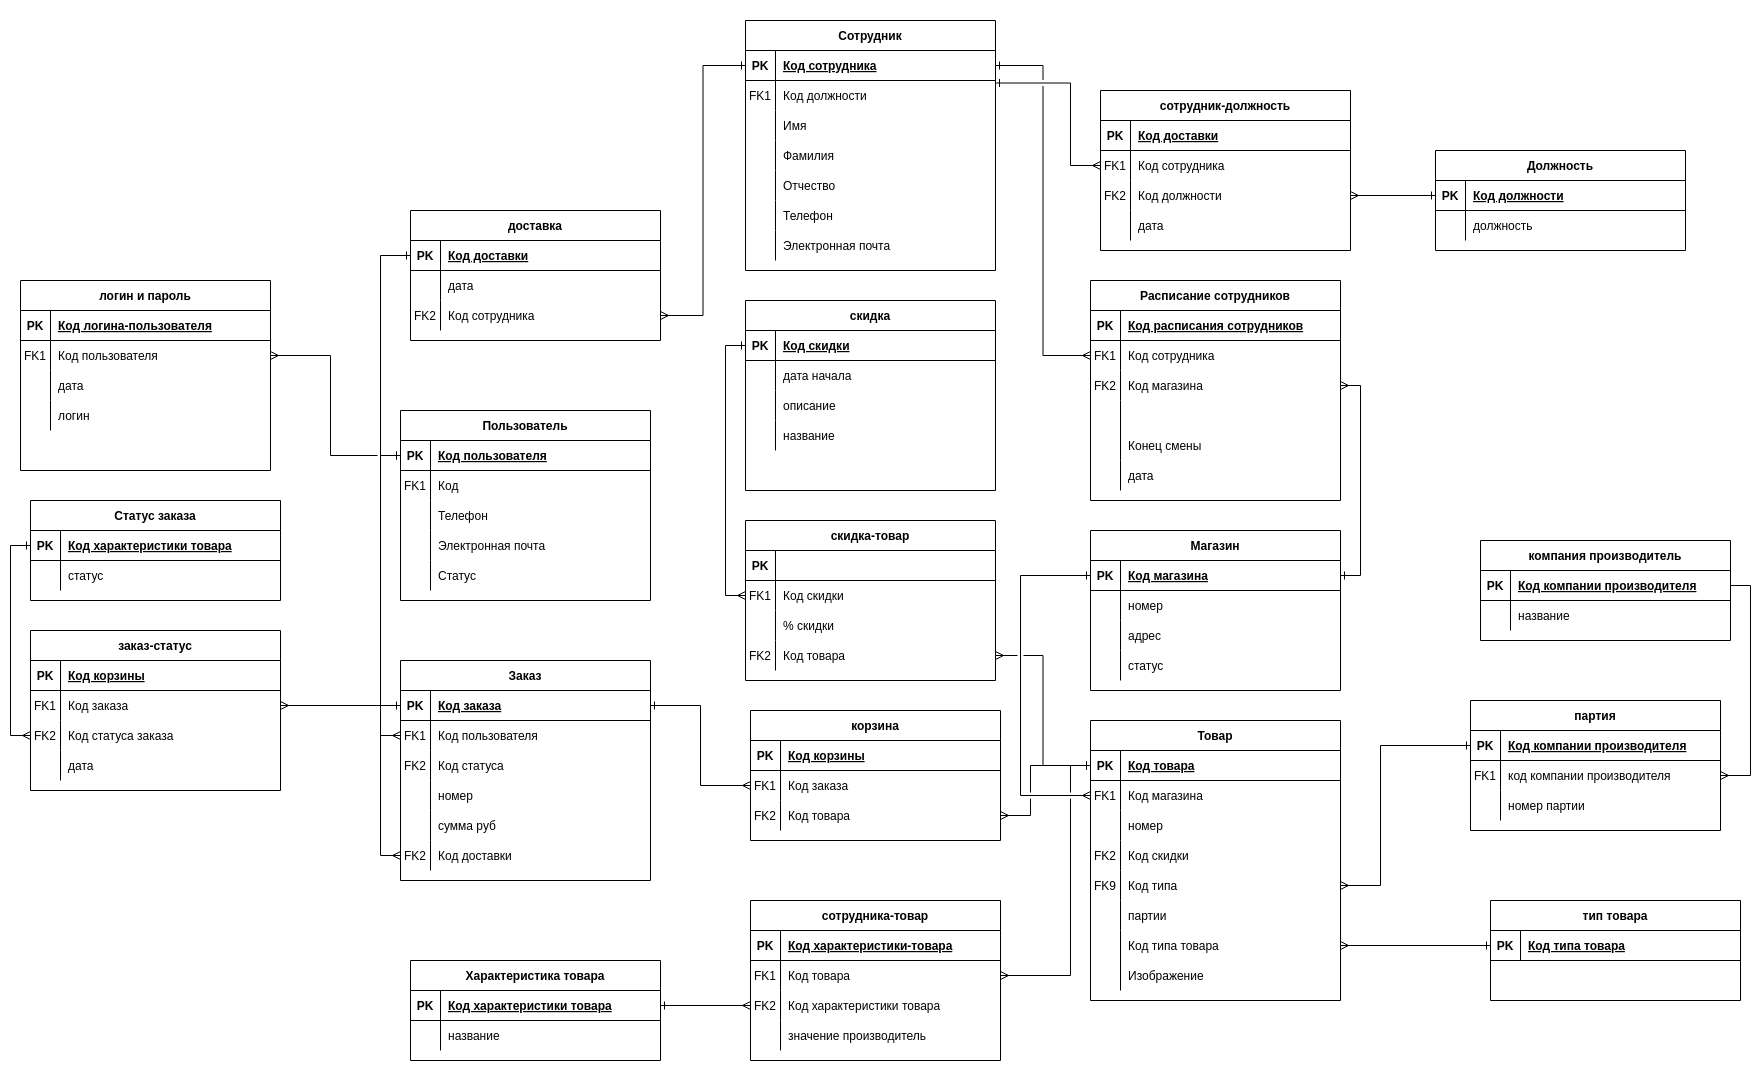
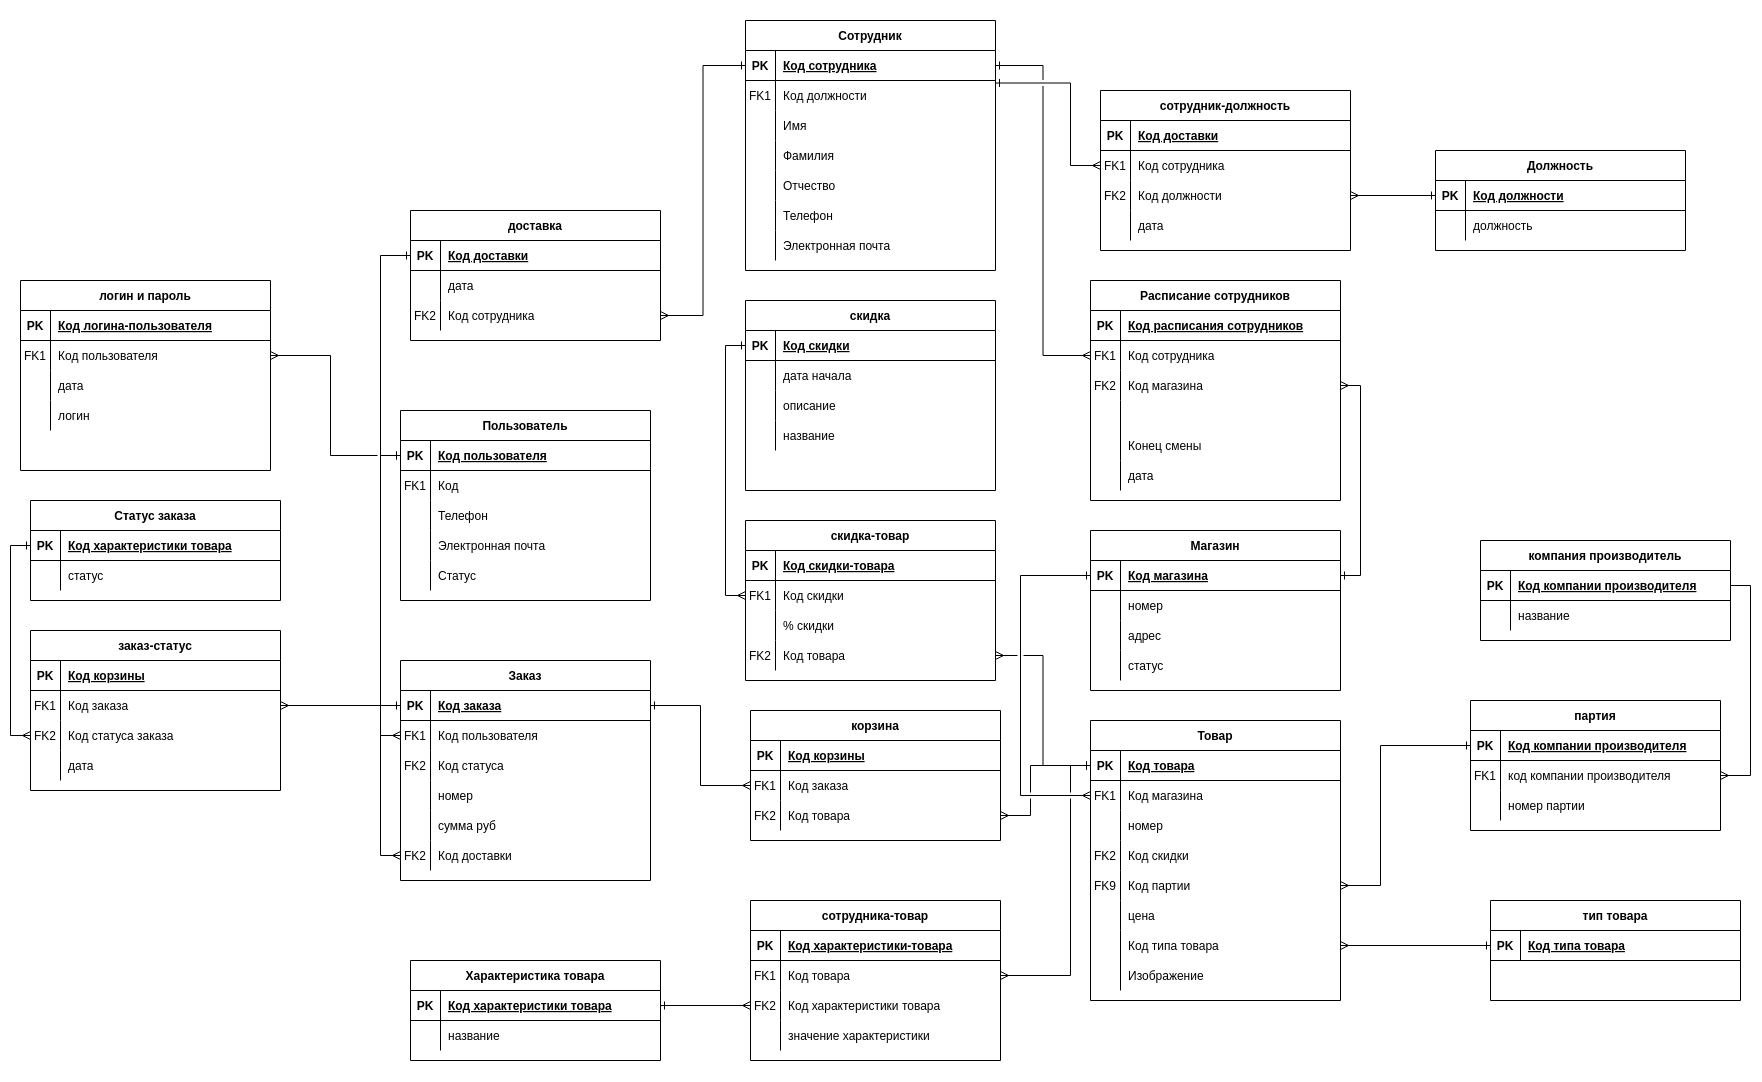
+ <mxCell id="198" value="Код скидки-товара" style="shape=partialRectangle;overflow=hidden;connectable=0;fillColor=none;top=0;left=0;bottom=0;right=0;align=left;spacingLeft=6;fontStyle=5;" vertex="1" parent="196"><mxGeometry x="30" width="220" height="30" as="geometry"><mxRectangle width="220" height="30" as="alternateBounds" /></mxGeometry></mxCell>
- <mxCell id="37" value="Код типа" style="shape=partialRectangle;overflow=hidden;connectable=0;fillColor=none;top=0;left=0;bottom=0;right=0;align=left;spacingLeft=6;" vertex="1" parent="35"><mxGeometry x="30" width="220" height="30" as="geometry"><mxRectangle width="220" height="30" as="alternateBounds" /></mxGeometry></mxCell>
+ <mxCell id="37" value="Код партии" style="shape=partialRectangle;overflow=hidden;connectable=0;fillColor=none;top=0;left=0;bottom=0;right=0;align=left;spacingLeft=6;" vertex="1" parent="35"><mxGeometry x="30" width="220" height="30" as="geometry"><mxRectangle width="220" height="30" as="alternateBounds" /></mxGeometry></mxCell>
- <mxCell id="40" value="партии" style="shape=partialRectangle;overflow=hidden;connectable=0;fillColor=none;top=0;left=0;bottom=0;right=0;align=left;spacingLeft=6;" vertex="1" parent="38"><mxGeometry x="30" width="220" height="30" as="geometry"><mxRectangle width="220" height="30" as="alternateBounds" /></mxGeometry></mxCell>
+ <mxCell id="40" value="цена" style="shape=partialRectangle;overflow=hidden;connectable=0;fillColor=none;top=0;left=0;bottom=0;right=0;align=left;spacingLeft=6;" vertex="1" parent="38"><mxGeometry x="30" width="220" height="30" as="geometry"><mxRectangle width="220" height="30" as="alternateBounds" /></mxGeometry></mxCell>
- <mxCell id="124" value="значение производитель" style="shape=partialRectangle;overflow=hidden;connectable=0;fillColor=none;top=0;left=0;bottom=0;right=0;align=left;spacingLeft=6;" vertex="1" parent="122"><mxGeometry x="30" width="220" height="30" as="geometry"><mxRectangle width="220" height="30" as="alternateBounds" /></mxGeometry></mxCell>
+ <mxCell id="124" value="значение характеристики" style="shape=partialRectangle;overflow=hidden;connectable=0;fillColor=none;top=0;left=0;bottom=0;right=0;align=left;spacingLeft=6;" vertex="1" parent="122"><mxGeometry x="30" width="220" height="30" as="geometry"><mxRectangle width="220" height="30" as="alternateBounds" /></mxGeometry></mxCell>
